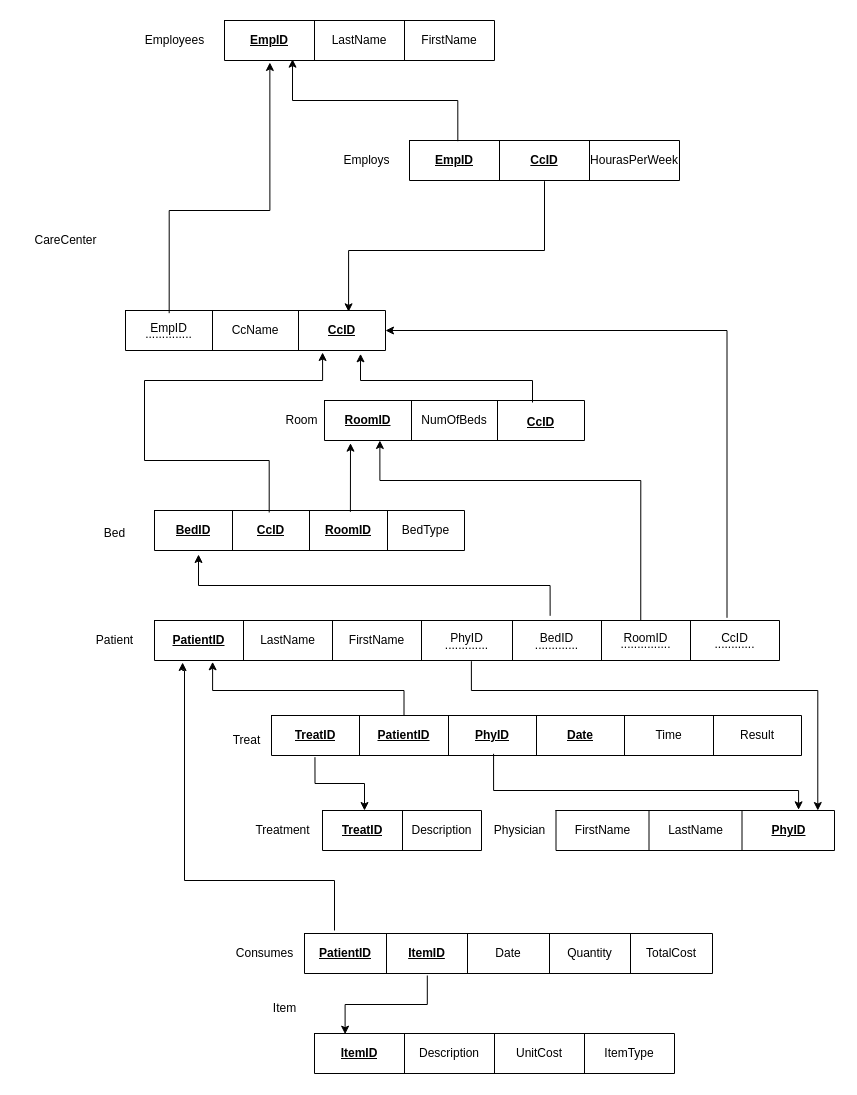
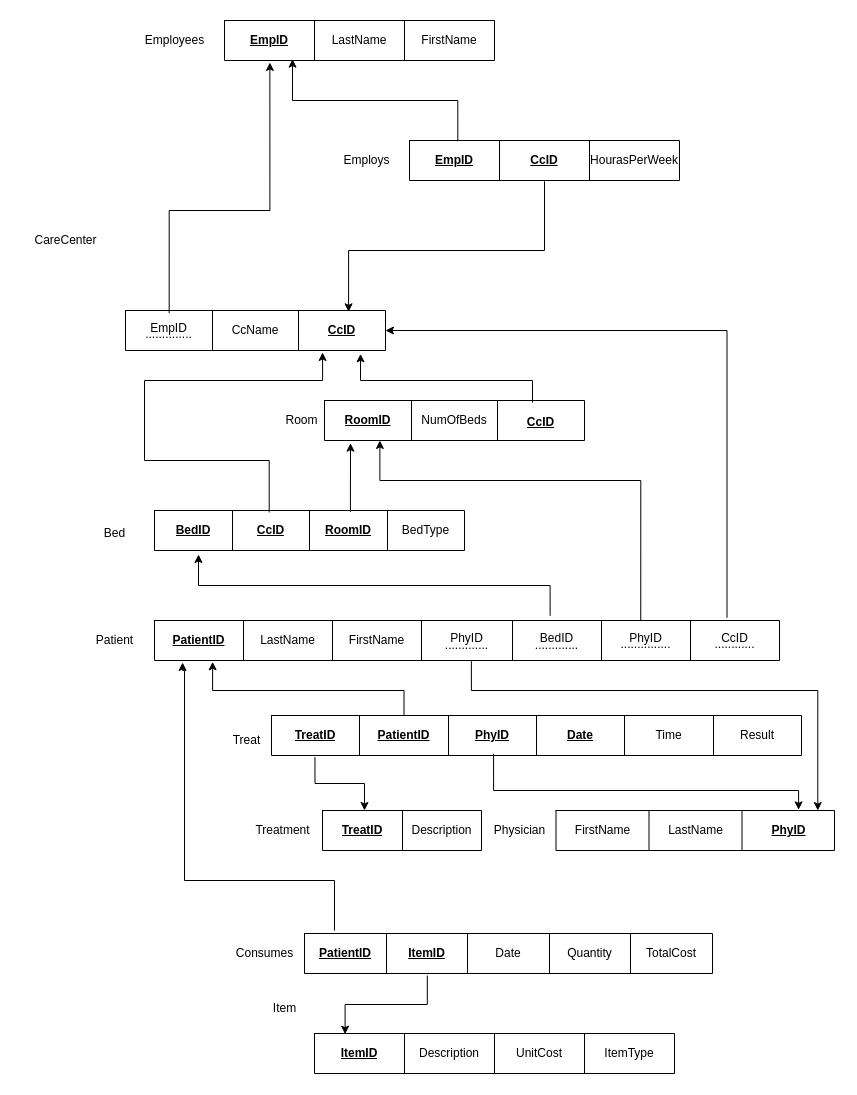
- <mxCell id="40" value="&lt;p style=&quot;line-height: 50%;&quot;&gt;RoomID&lt;br&gt;...............&lt;/p&gt;" style="shape=partialRectangle;html=1;whiteSpace=wrap;connectable=0;strokeColor=inherit;overflow=hidden;fillColor=none;top=0;left=0;bottom=0;right=0;pointerEvents=1;" vertex="1" parent="34"><mxGeometry x="447" width="89" height="40" as="geometry"><mxRectangle width="89" height="40" as="alternateBounds" /></mxGeometry></mxCell>
+ <mxCell id="40" value="&lt;p style=&quot;line-height: 50%;&quot;&gt;PhyID&lt;br&gt;...............&lt;/p&gt;" style="shape=partialRectangle;html=1;whiteSpace=wrap;connectable=0;strokeColor=inherit;overflow=hidden;fillColor=none;top=0;left=0;bottom=0;right=0;pointerEvents=1;" vertex="1" parent="34"><mxGeometry x="447" width="89" height="40" as="geometry"><mxRectangle width="89" height="40" as="alternateBounds" /></mxGeometry></mxCell>
